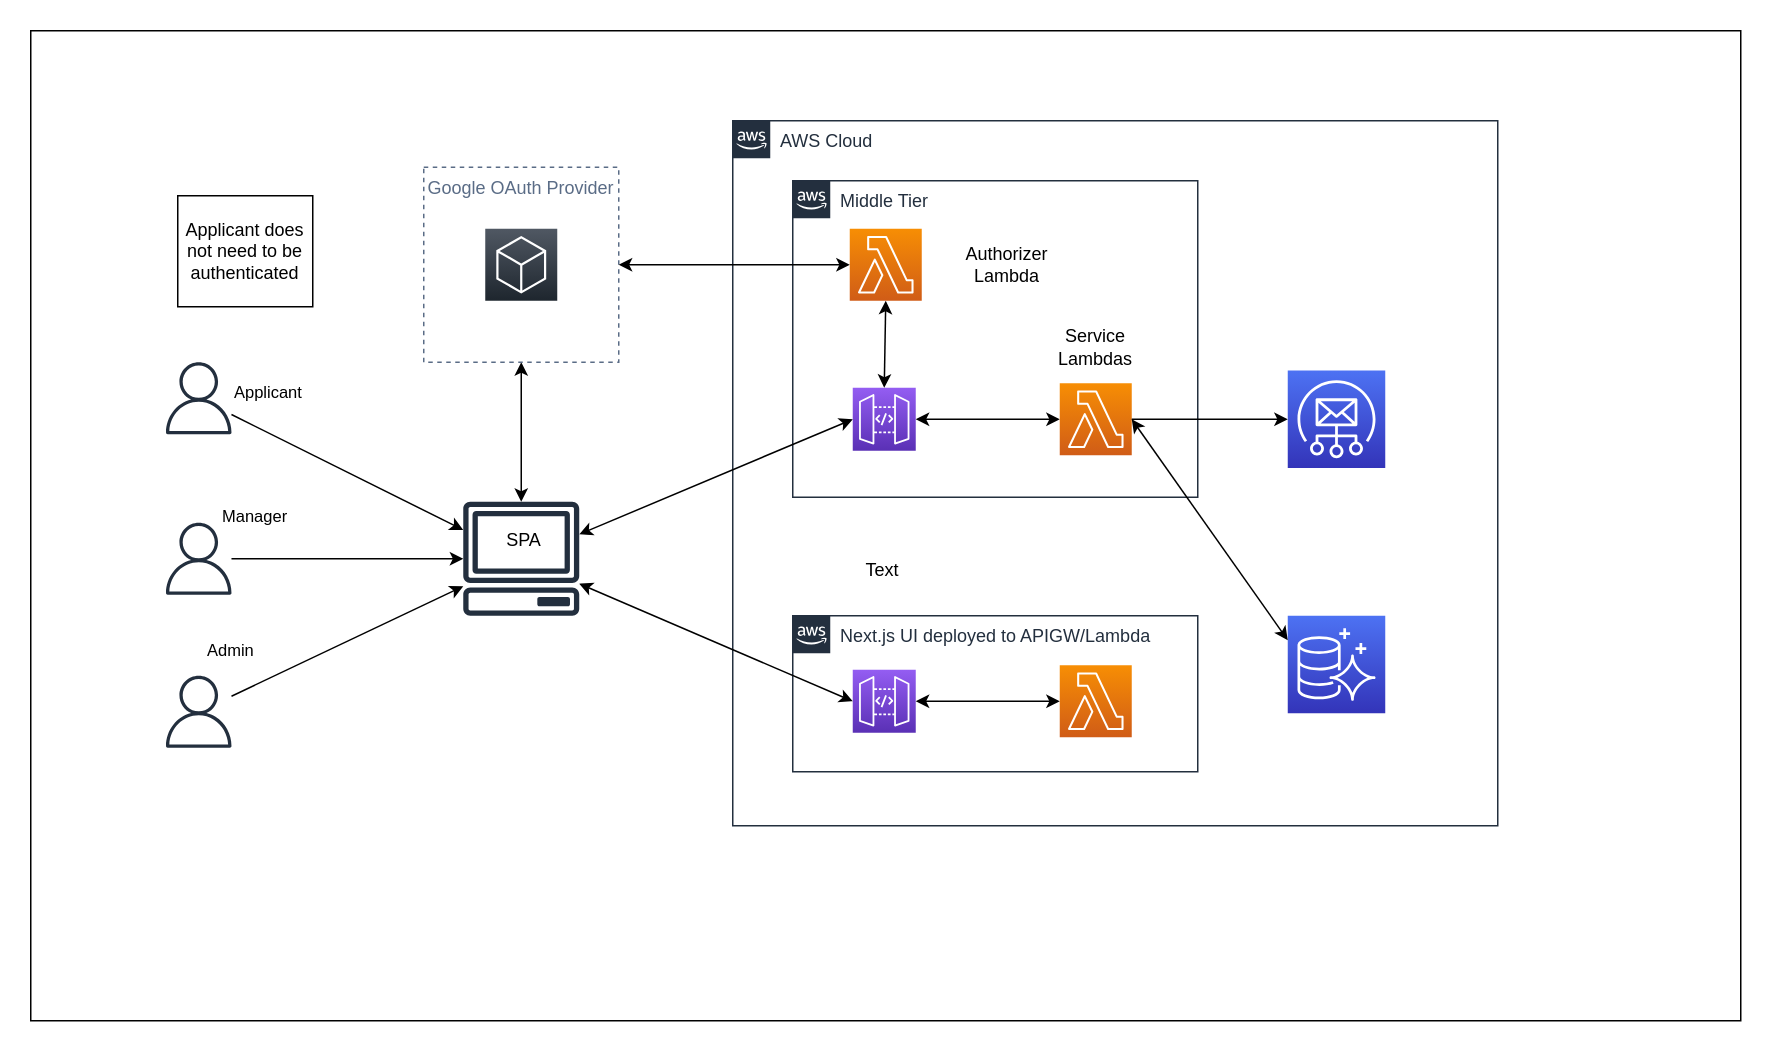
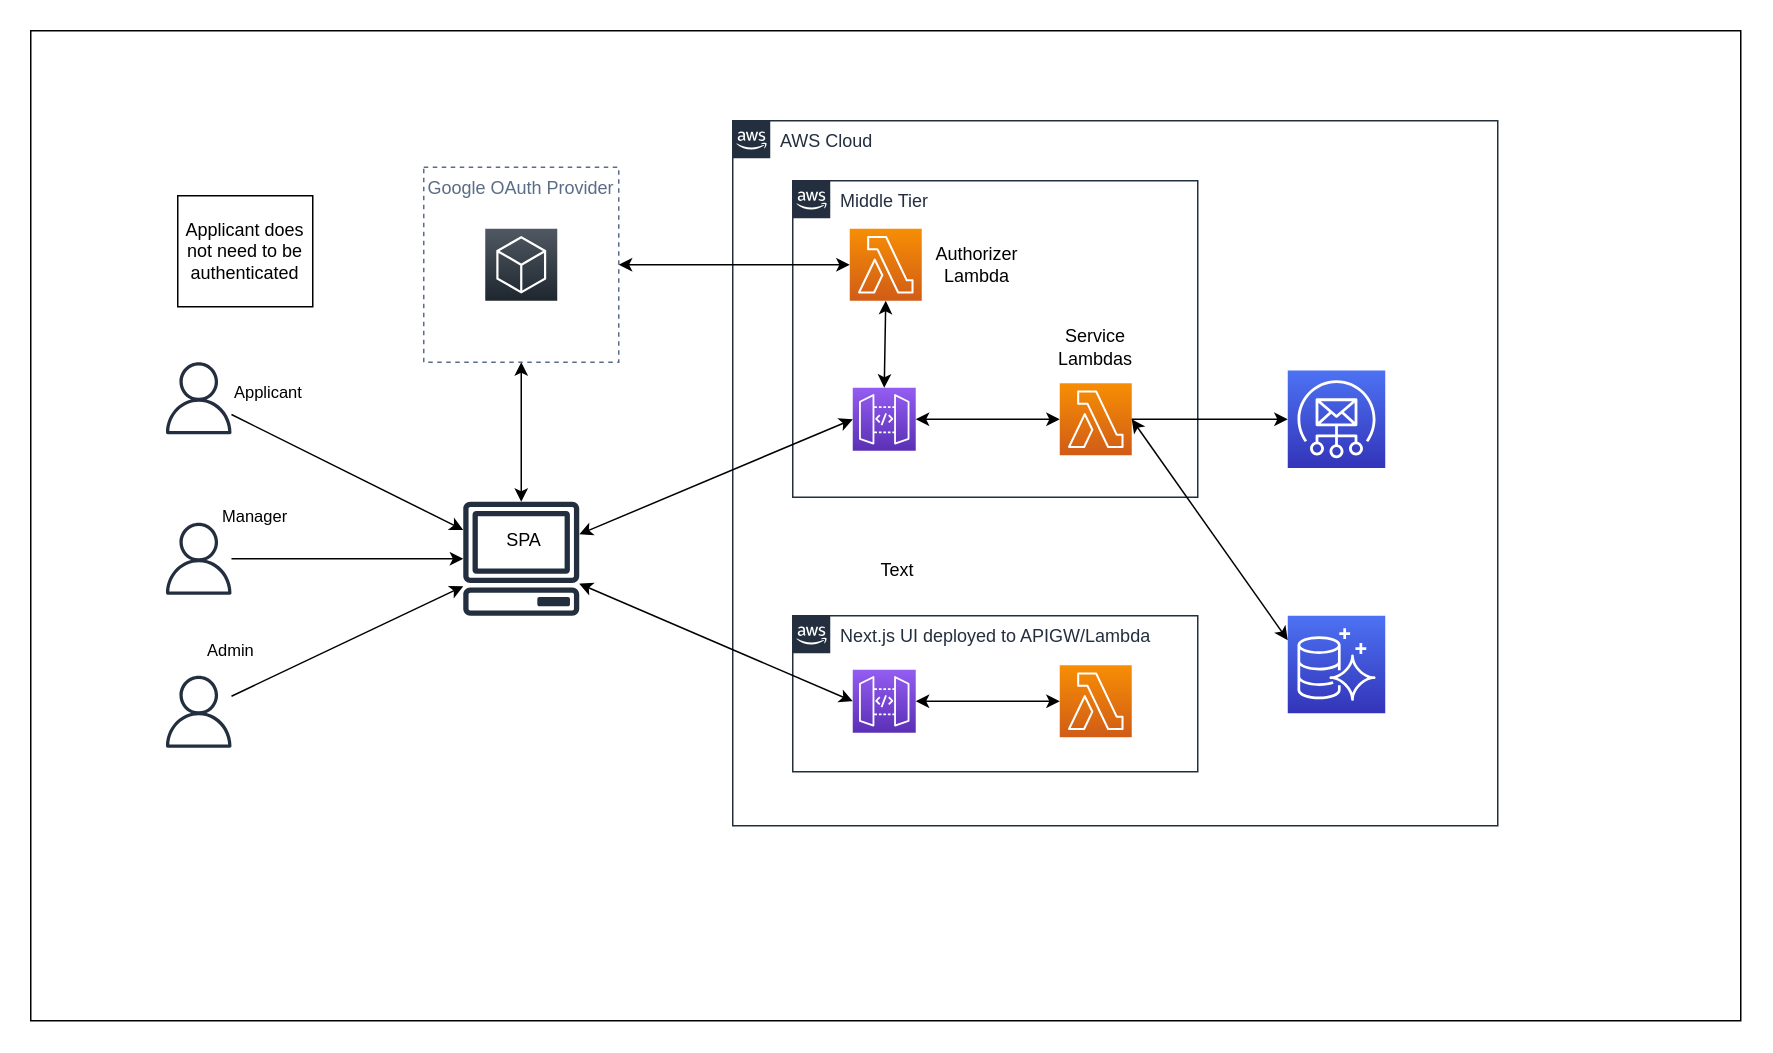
- <mxCell id="37" value="Authorizer&lt;br&gt;Lambda" style="text;html=1;strokeColor=none;fillColor=none;align=center;verticalAlign=middle;whiteSpace=wrap;rounded=0;" parent="1" vertex="1"><mxGeometry x="651" y="166" width="40" height="20" as="geometry" /></mxCell>
+ <mxCell id="37" value="Authorizer&lt;br&gt;Lambda" style="text;html=1;strokeColor=none;fillColor=none;align=center;verticalAlign=middle;whiteSpace=wrap;rounded=0;" parent="1" vertex="1"><mxGeometry x="631" y="166" width="40" height="20" as="geometry" /></mxCell>
- <mxCell id="39" value="Text" style="text;html=1;strokeColor=none;fillColor=none;align=center;verticalAlign=middle;whiteSpace=wrap;rounded=0;" vertex="1" parent="1"><mxGeometry x="568" y="370" width="40" height="20" as="geometry" /></mxCell>
+ <mxCell id="39" value="Text" style="text;html=1;strokeColor=none;fillColor=none;align=center;verticalAlign=middle;whiteSpace=wrap;rounded=0;" vertex="1" parent="1"><mxGeometry x="578" y="370" width="40" height="20" as="geometry" /></mxCell>
